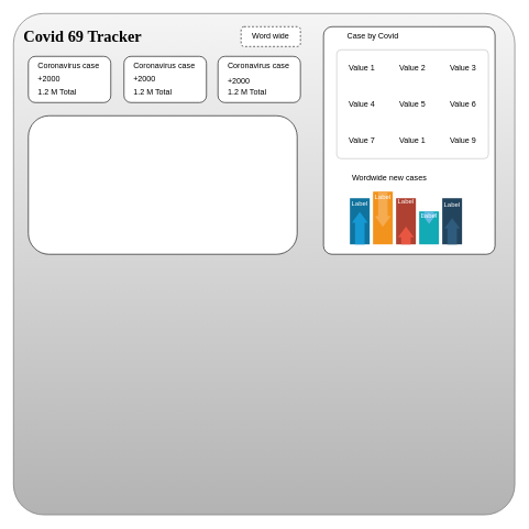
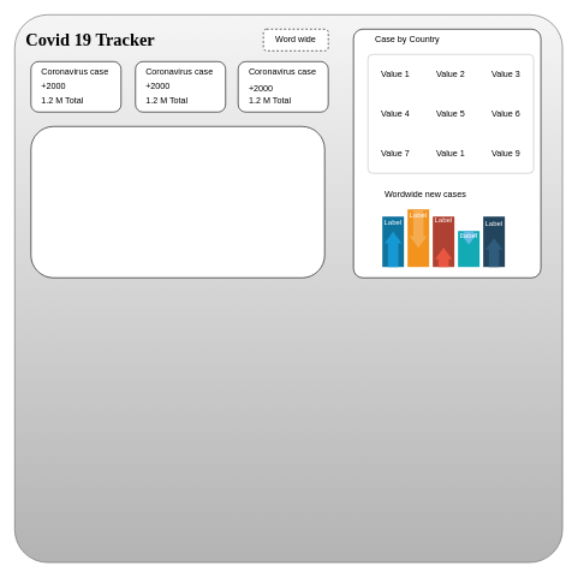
- <mxCell id="3" value="&lt;font style=&quot;font-size: 24px&quot; face=&quot;Times New Roman&quot;&gt;&lt;b&gt;Covid 69 Tracker&lt;/b&gt;&lt;/font&gt;" style="text;html=1;strokeColor=none;fillColor=none;align=center;verticalAlign=middle;whiteSpace=wrap;rounded=0;" parent="1" vertex="1"><mxGeometry y="45" width="210" height="20" as="geometry" x="20" /></mxCell>
+ <mxCell id="3" value="&lt;font style=&quot;font-size: 24px&quot; face=&quot;Times New Roman&quot;&gt;&lt;b&gt;Covid 19 Tracker&lt;/b&gt;&lt;/font&gt;" style="text;html=1;strokeColor=none;fillColor=none;align=center;verticalAlign=middle;whiteSpace=wrap;rounded=0;" parent="1" vertex="1"><mxGeometry y="45" width="210" height="20" as="geometry" x="20" /></mxCell>
- <mxCell id="20" value="Case by Covid" style="text;html=1;strokeColor=none;fillColor=none;align=center;verticalAlign=middle;whiteSpace=wrap;rounded=0;" parent="1" vertex="1"><mxGeometry x="510" y="45" width="110" height="20" as="geometry" /></mxCell>
+ <mxCell id="20" value="Case by Country" style="text;html=1;strokeColor=none;fillColor=none;align=center;verticalAlign=middle;whiteSpace=wrap;rounded=0;" parent="1" vertex="1"><mxGeometry x="510" y="45" width="110" height="20" as="geometry" /></mxCell>
